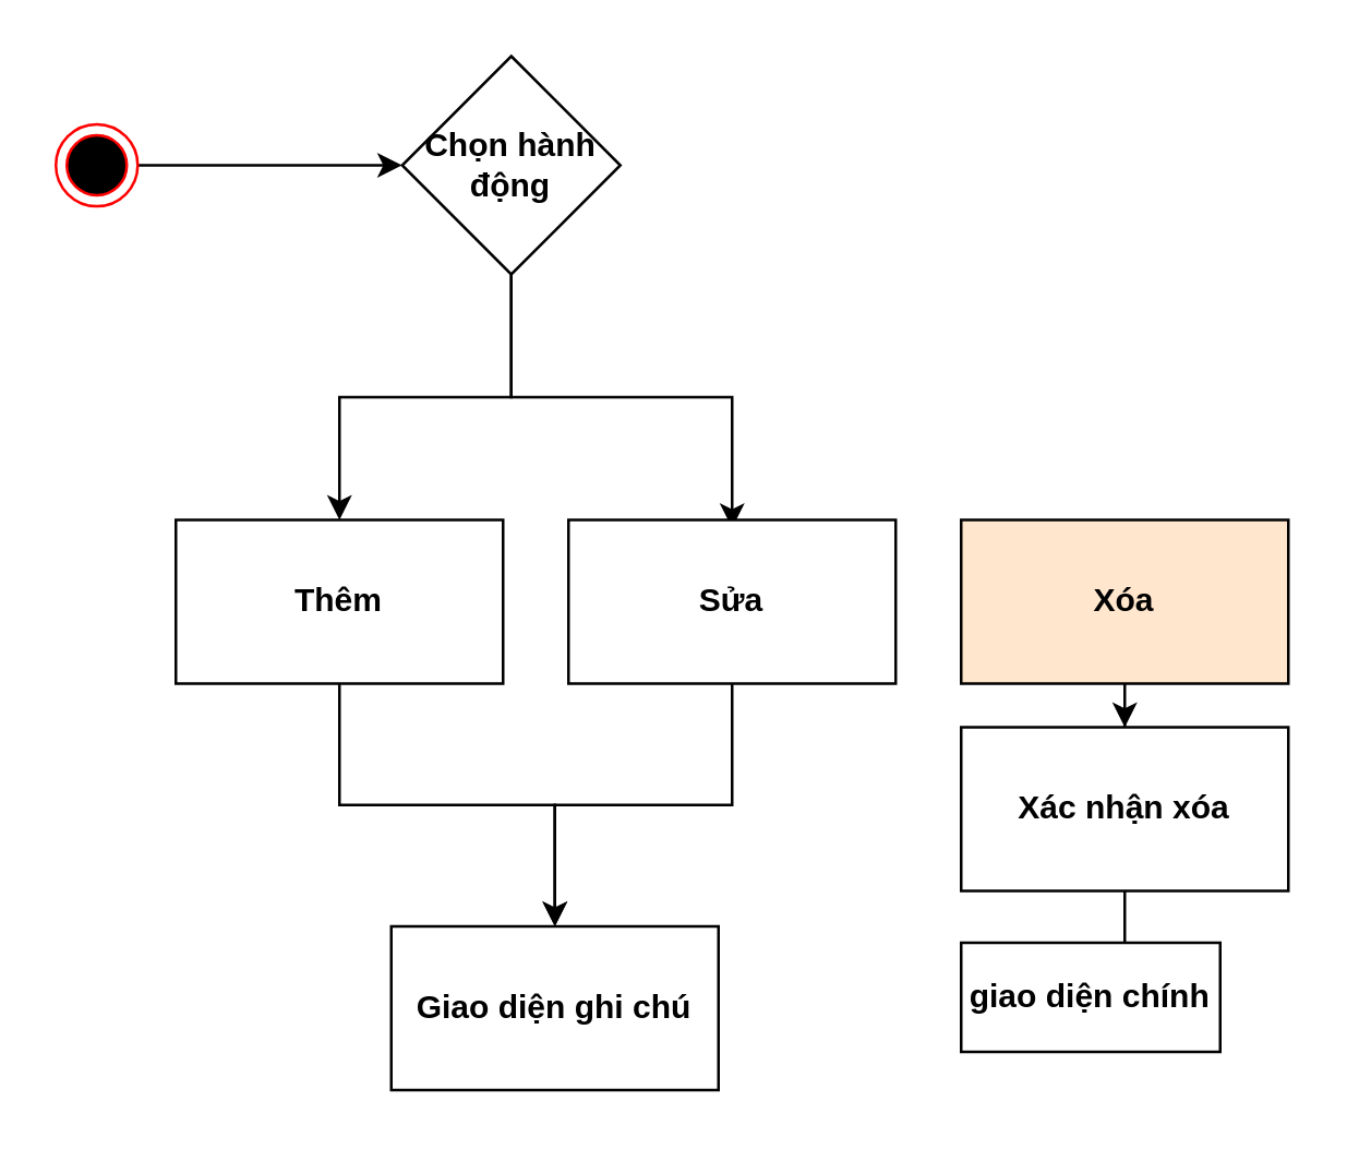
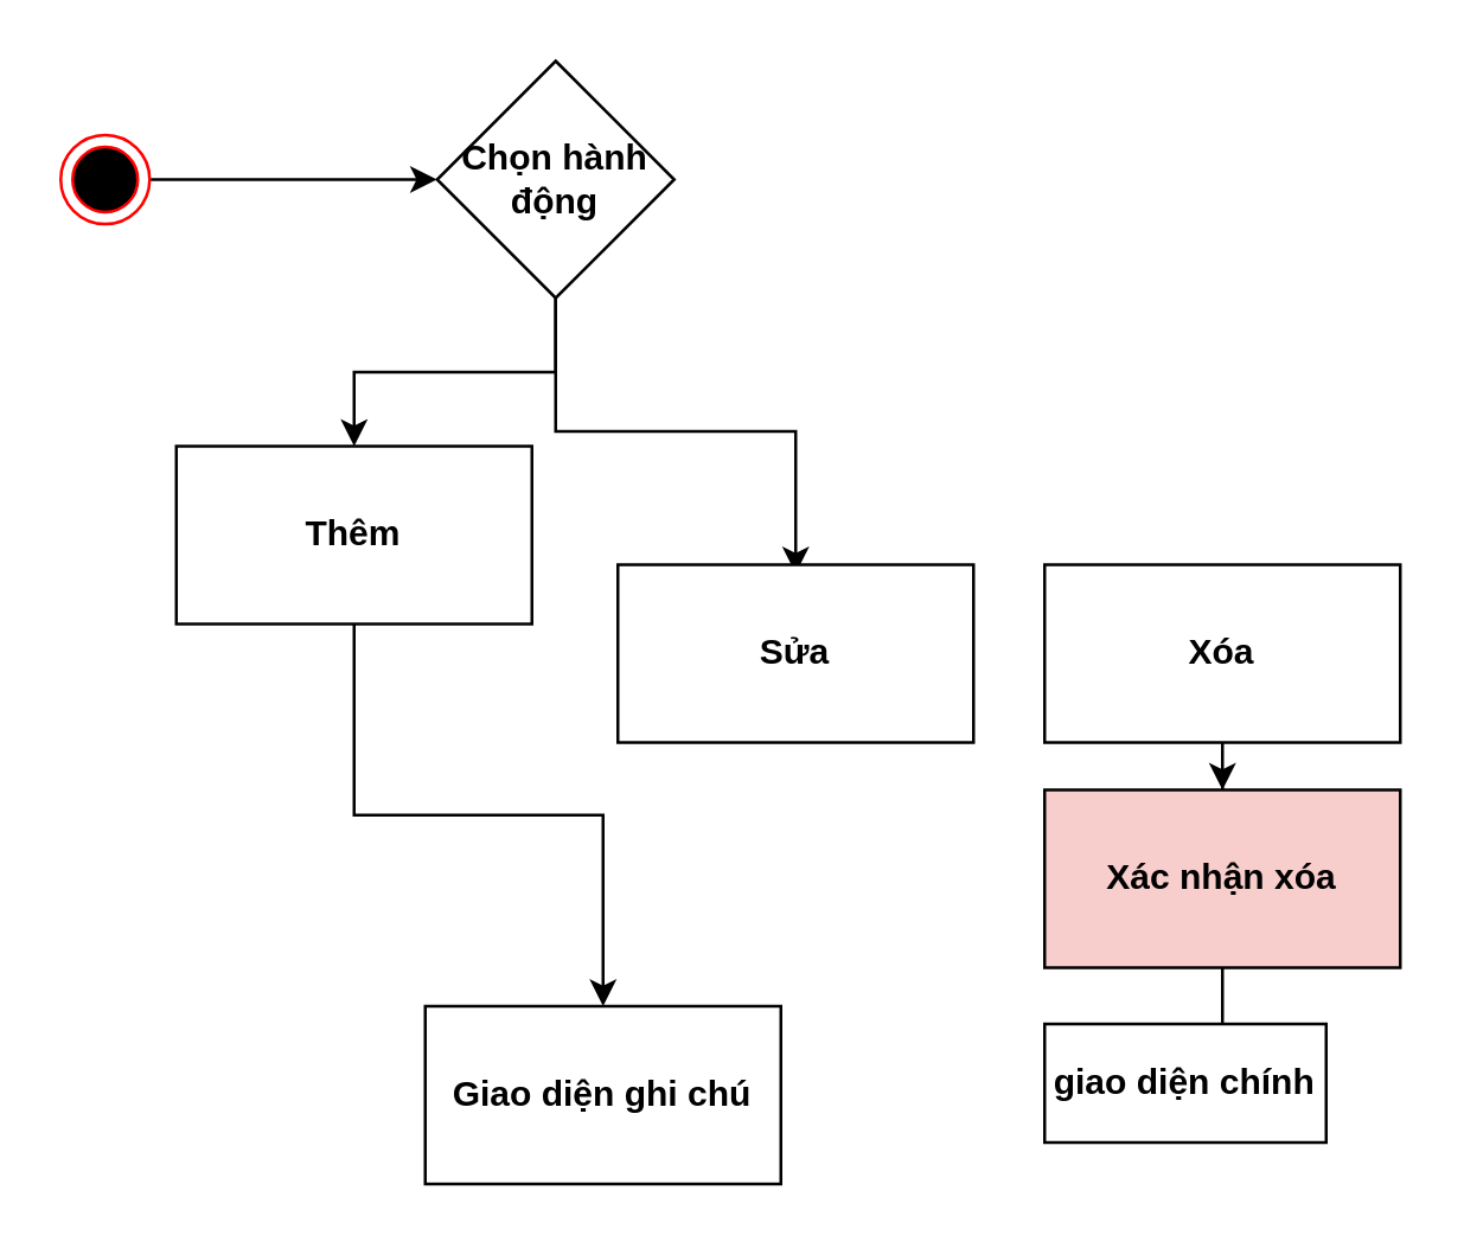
- <mxCell id="8" value="&lt;span&gt;Thêm&lt;/span&gt;" style="whiteSpace=wrap;html=1;fontStyle=1" vertex="1" parent="1"><mxGeometry x="64" y="190" width="120" height="60" as="geometry" /></mxCell>
+ <mxCell id="8" value="&lt;span&gt;Thêm&lt;/span&gt;" style="whiteSpace=wrap;html=1;fontStyle=1" vertex="1" parent="1"><mxGeometry x="59" y="150" width="120" height="60" as="geometry" /></mxCell>
- <mxCell id="12" value="Xóa" style="whiteSpace=wrap;html=1;fontStyle=1;fillColor=#ffe6cc;" vertex="1" parent="1"><mxGeometry x="352" y="190" width="120" height="60" as="geometry" /></mxCell>
+ <mxCell id="12" value="Xóa" style="whiteSpace=wrap;html=1;fontStyle=1" vertex="1" parent="1"><mxGeometry x="352" y="190" width="120" height="60" as="geometry" /></mxCell>
- <mxCell id="9" value="" style="edgeStyle=orthogonalEdgeStyle;rounded=0;orthogonalLoop=1;jettySize=auto;html=1;" edge="1" parent="1" source="10" target="13"><mxGeometry relative="1" as="geometry" /></mxCell>
- <mxCell id="15" value="Xác nhận xóa" style="whiteSpace=wrap;html=1;fontStyle=1;" vertex="1" parent="1"><mxGeometry x="352" y="266" width="120" height="60" as="geometry" /></mxCell>
+ <mxCell id="15" value="Xác nhận xóa" style="whiteSpace=wrap;html=1;fontStyle=1;fillColor=#f8cecc;" vertex="1" parent="1"><mxGeometry x="352" y="266" width="120" height="60" as="geometry" /></mxCell>
